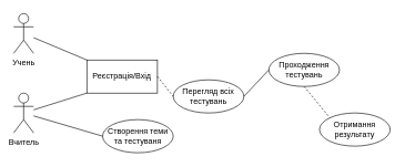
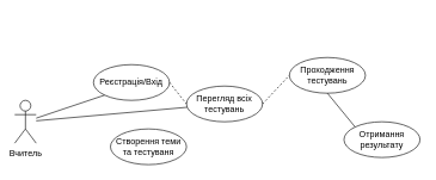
- <mxCell id="2" value="Учень" style="shape=umlActor;verticalLabelPosition=bottom;verticalAlign=top;html=1;outlineConnect=0;" vertex="1" parent="1"><mxGeometry x="20" y="20" width="30" height="60" as="geometry" /></mxCell>
- <mxCell id="10" value="" style="endArrow=none;html=1;rounded=0;entryX=0;entryY=0;entryDx=0;entryDy=0;" edge="1" parent="1" source="2" target="5"><mxGeometry width="50" height="50" relative="1" as="geometry"><mxPoint x="160" y="290" as="sourcePoint" /><mxPoint x="210" y="240" as="targetPoint" /></mxGeometry></mxCell>
- <mxCell id="5" value="Реєстрація/Вхід" style="whiteSpace=wrap;html=1;rounded=0;" vertex="1" parent="1"><mxGeometry x="130" y="90" width="106.25" height="50" as="geometry" /></mxCell>
+ <mxCell id="5" value="Реєстрація/Вхід" style="ellipse;whiteSpace=wrap;html=1;" vertex="1" parent="1"><mxGeometry x="130" y="90" width="106.25" height="50" as="geometry" /></mxCell>
- <mxCell id="13" value="" style="endArrow=none;dashed=0;html=1;rounded=0;exitX=1;exitY=0.5;exitDx=0;exitDy=0;entryX=0;entryY=0.5;entryDx=0;entryDy=0;" edge="1" parent="1" source="8" target="4"><mxGeometry width="50" height="50" relative="1" as="geometry"><mxPoint x="430" y="300" as="sourcePoint" /><mxPoint x="480" y="250" as="targetPoint" /></mxGeometry></mxCell>
+ <mxCell id="13" value="" style="endArrow=none;dashed=1;html=1;rounded=0;exitX=1;exitY=0.5;exitDx=0;exitDy=0;entryX=0;entryY=0.5;entryDx=0;entryDy=0;" edge="1" parent="1" source="8" target="4"><mxGeometry width="50" height="50" relative="1" as="geometry"><mxPoint x="430" y="300" as="sourcePoint" /><mxPoint x="480" y="250" as="targetPoint" /></mxGeometry></mxCell>
- <mxCell id="14" value="" style="endArrow=none;dashed=1;html=1;rounded=0;exitX=0.5;exitY=1;exitDx=0;exitDy=0;entryX=0;entryY=0;entryDx=0;entryDy=0;" edge="1" parent="1" source="4" target="7"><mxGeometry width="50" height="50" relative="1" as="geometry"><mxPoint x="380" y="290" as="sourcePoint" /><mxPoint x="430" y="240" as="targetPoint" /></mxGeometry></mxCell>
+ <mxCell id="14" value="" style="endArrow=none;dashed=0;html=1;rounded=0;exitX=0.5;exitY=1;exitDx=0;exitDy=0;entryX=0;entryY=0;entryDx=0;entryDy=0;" edge="1" parent="1" source="4" target="7"><mxGeometry width="50" height="50" relative="1" as="geometry"><mxPoint x="380" y="290" as="sourcePoint" /><mxPoint x="430" y="240" as="targetPoint" /></mxGeometry></mxCell>
- <mxCell id="11" value="" style="endArrow=none;html=1;rounded=0;entryX=0;entryY=0.5;entryDx=0;entryDy=0;" edge="1" parent="1" source="3" target="6"><mxGeometry width="50" height="50" relative="1" as="geometry"><mxPoint x="60" y="330" as="sourcePoint" /><mxPoint x="110" y="280" as="targetPoint" /></mxGeometry></mxCell>
+ <mxCell id="11" value="" style="endArrow=none;html=1;rounded=0;" edge="1" parent="1" source="3" target="8"><mxGeometry width="50" height="50" relative="1" as="geometry"><mxPoint x="60" y="330" as="sourcePoint" /><mxPoint x="110" y="280" as="targetPoint" /></mxGeometry></mxCell>
